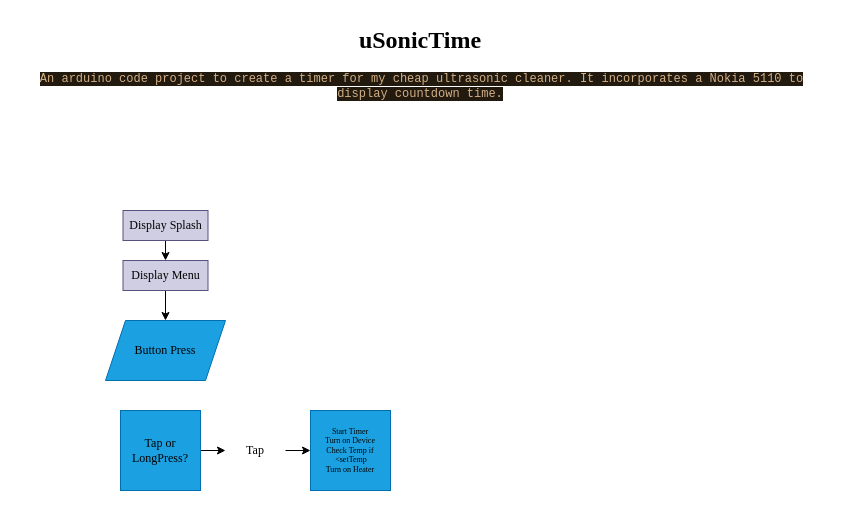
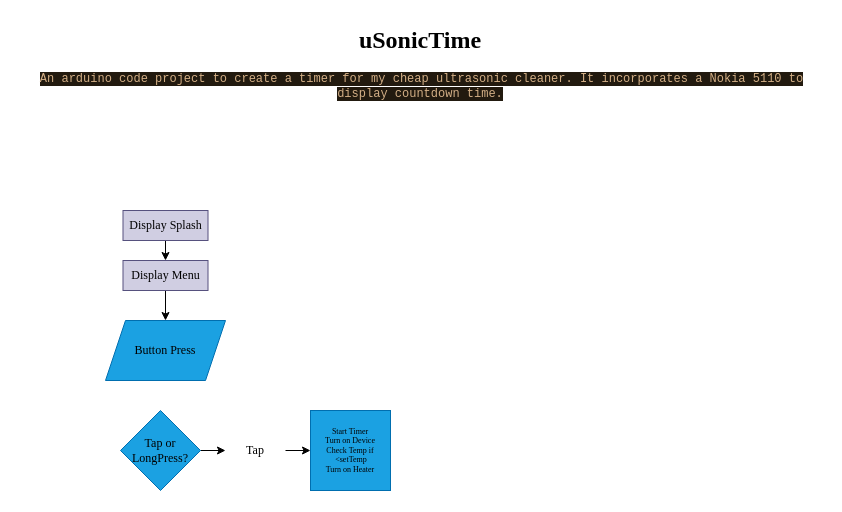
- <mxCell id="9" value="Tap or LongPress?&lt;br&gt;" style="whiteSpace=wrap;html=1;comic=0;strokeColor=#006EAF;strokeWidth=1;fontFamily=Comic Sans MS;fontSize=12;fontColor=#000000;fillColor=#1ba1e2;rounded=0;" vertex="1" parent="1"><mxGeometry x="120" y="410" width="80" height="80" as="geometry" /></mxCell>
+ <mxCell id="9" value="Tap or LongPress?&lt;br&gt;" style="rhombus;whiteSpace=wrap;html=1;rounded=0;comic=0;strokeColor=#006EAF;strokeWidth=1;fontFamily=Comic Sans MS;fontSize=12;fontColor=#000000;fillColor=#1ba1e2;" vertex="1" parent="1"><mxGeometry x="120" y="410" width="80" height="80" as="geometry" /></mxCell>
